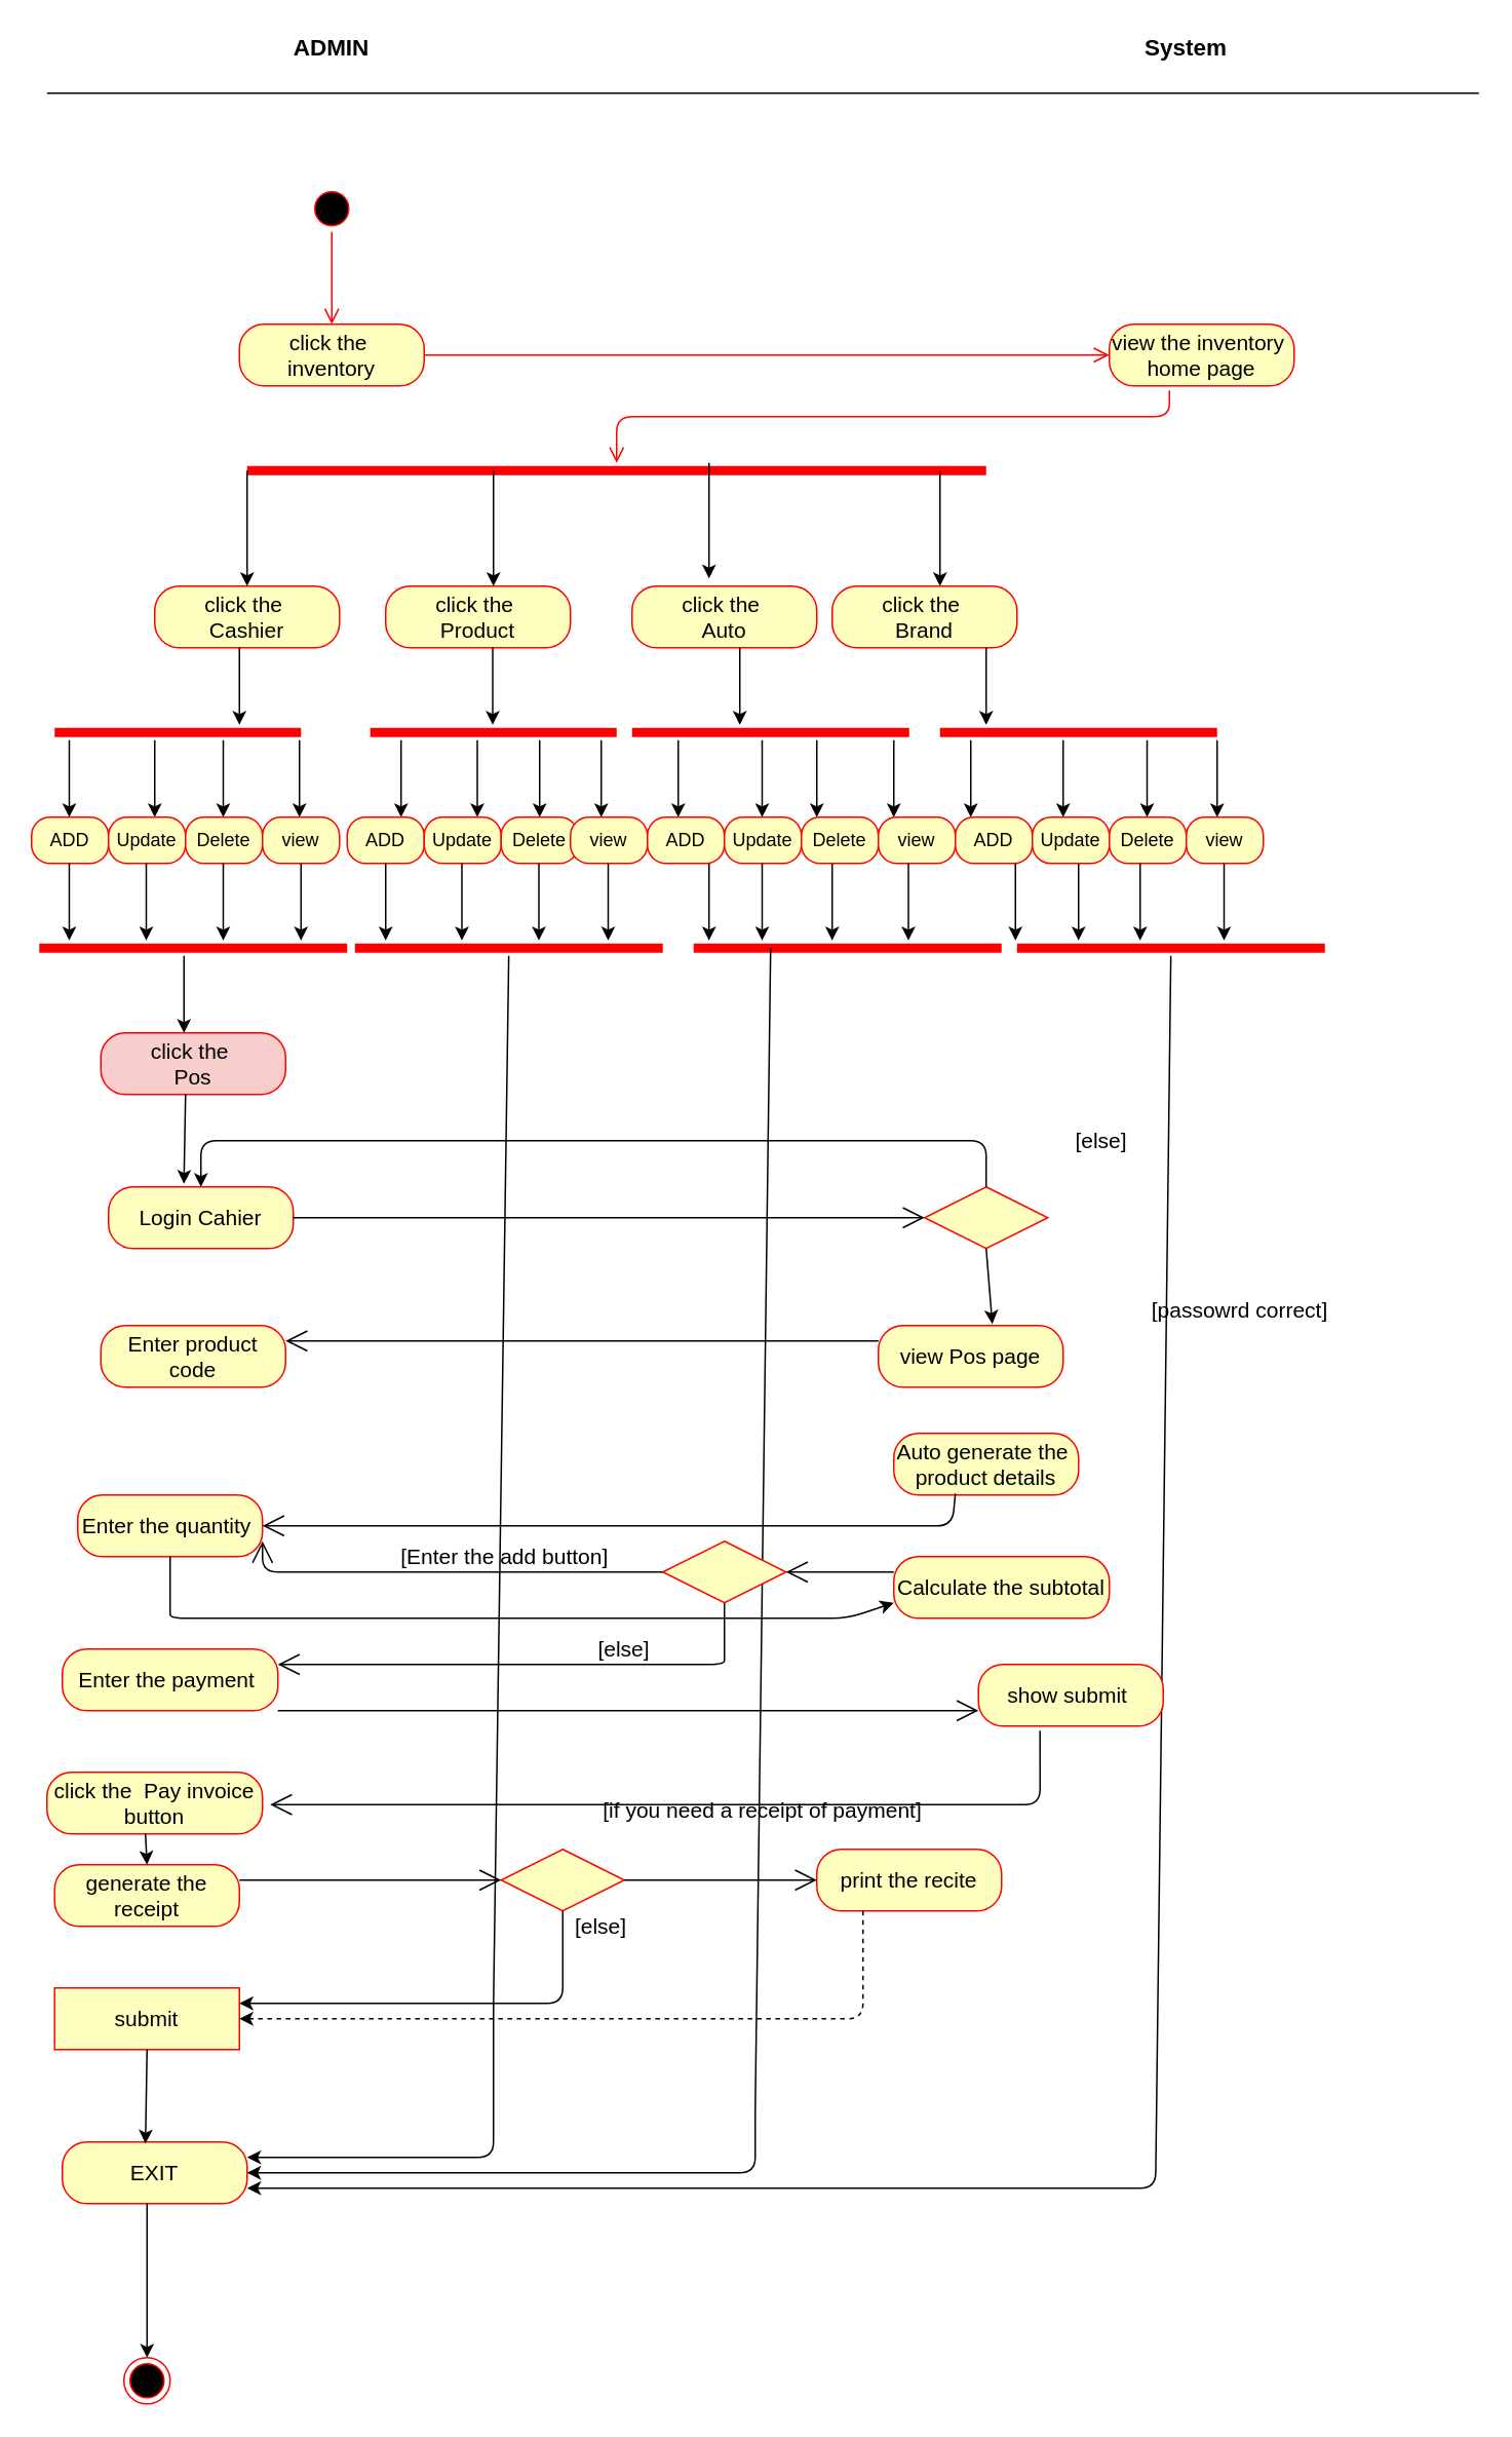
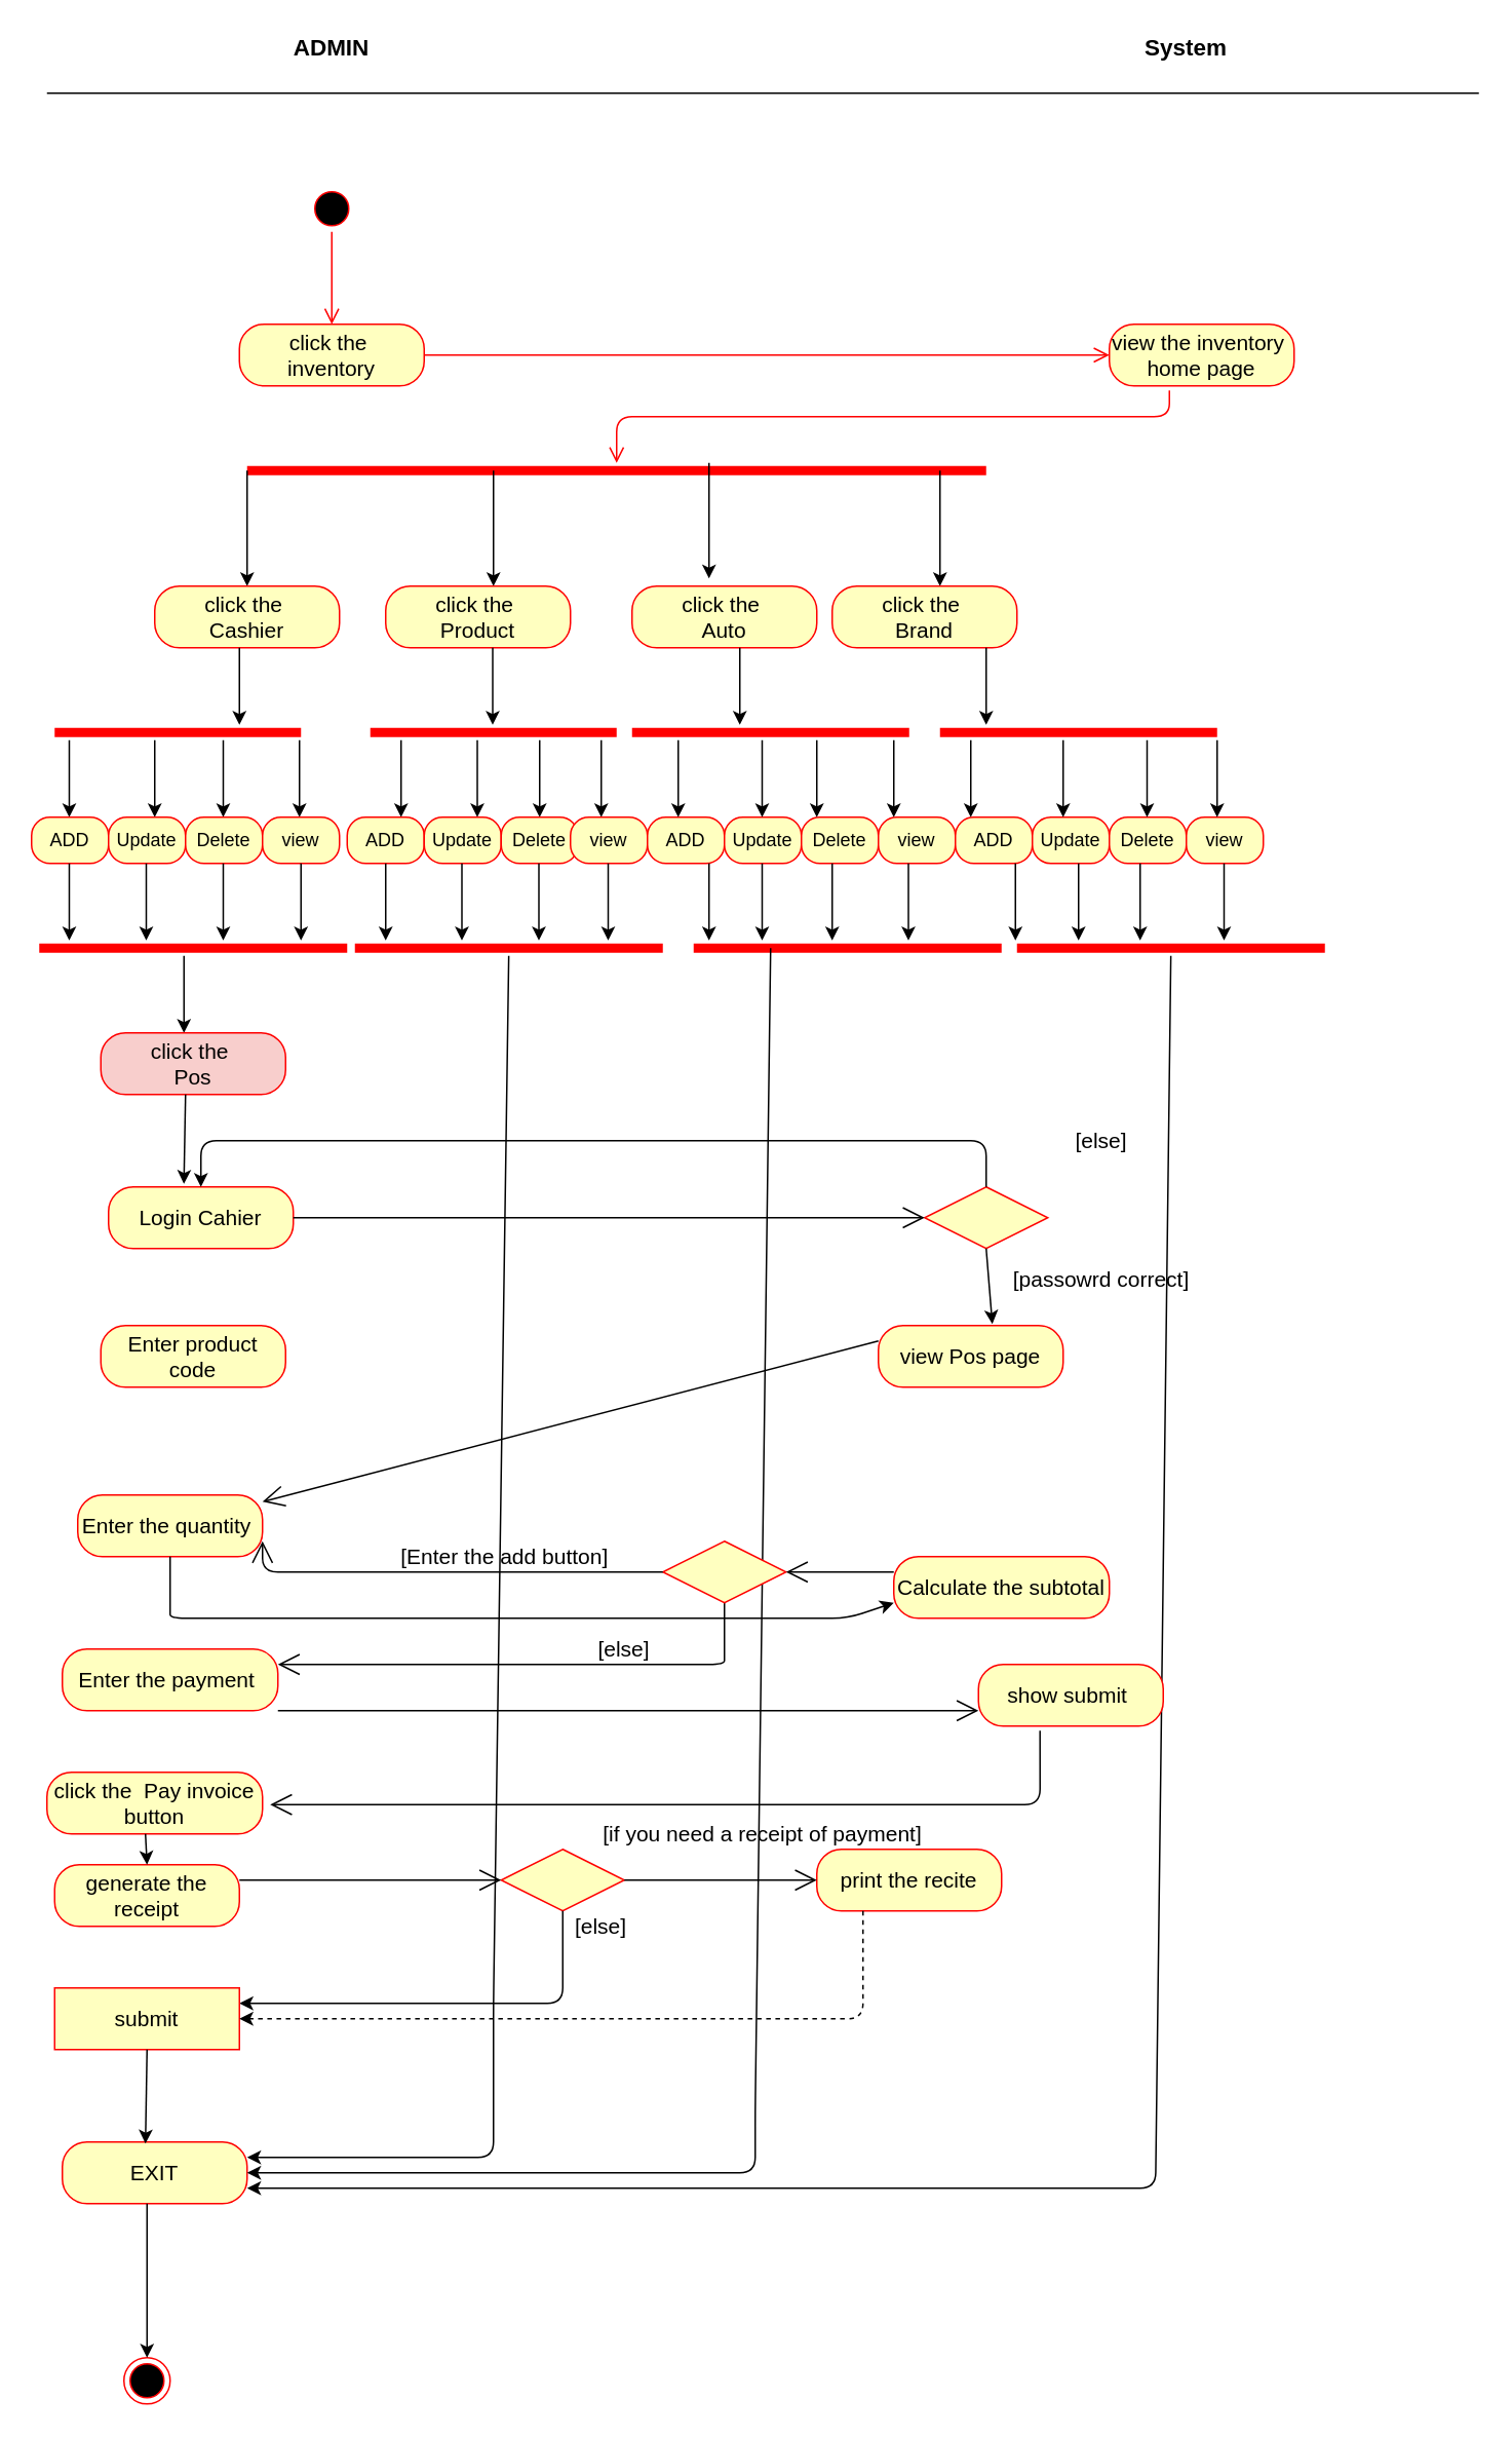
- <mxCell id="72" value="[passowrd correct]" style="text;html=1;strokeColor=none;fillColor=none;align=center;verticalAlign=middle;whiteSpace=wrap;rounded=0;fontSize=14;" vertex="1" parent="1"><mxGeometry x="740" y="840" width="130" height="20" as="geometry" /></mxCell>
+ <mxCell id="72" value="[passowrd correct]" style="text;html=1;strokeColor=none;fillColor=none;align=center;verticalAlign=middle;whiteSpace=wrap;rounded=0;fontSize=14;" vertex="1" parent="1"><mxGeometry x="650" y="820" width="130" height="20" as="geometry" /></mxCell>
- <mxCell id="114" value="" style="endArrow=open;endFill=1;endSize=12;html=1;fontSize=14;entryX=1;entryY=0.25;entryDx=0;entryDy=0;exitX=0;exitY=0.25;exitDx=0;exitDy=0;" edge="1" parent="1" source="71" target="74"><mxGeometry width="160" relative="1" as="geometry"><mxPoint x="200" y="800" as="sourcePoint" /><mxPoint x="610" y="800" as="targetPoint" /></mxGeometry></mxCell>
+ <mxCell id="114" value="" style="endArrow=open;endFill=1;endSize=12;html=1;fontSize=14;exitX=0;exitY=0.25;exitDx=0;exitDy=0;" edge="1" parent="1" source="71" target="76"><mxGeometry width="160" relative="1" as="geometry"><mxPoint x="200" y="800" as="sourcePoint" /><mxPoint x="610" y="800" as="targetPoint" /></mxGeometry></mxCell>
- <mxCell id="75" value="Auto generate the&amp;nbsp;&lt;br&gt;product details" style="rounded=1;whiteSpace=wrap;html=1;arcSize=40;fontColor=#000000;fillColor=#ffffc0;strokeColor=#ff0000;fontSize=14;" vertex="1" parent="1"><mxGeometry x="580" y="930" width="120" height="40" as="geometry" /></mxCell>
- <mxCell id="110" value="" style="endArrow=open;endFill=1;endSize=12;html=1;fontSize=14;entryX=1;entryY=0.5;entryDx=0;entryDy=0;exitX=0.333;exitY=0.975;exitDx=0;exitDy=0;exitPerimeter=0;" edge="1" parent="1" source="75" target="76"><mxGeometry width="160" relative="1" as="geometry"><mxPoint x="168" y="1000" as="sourcePoint" /><mxPoint x="580" y="1032" as="targetPoint" /><Array as="points"><mxPoint x="618" y="990" /><mxPoint x="590" y="990" /><mxPoint x="570" y="990" /><mxPoint x="550" y="990" /></Array></mxGeometry></mxCell>
- <mxCell id="112" value="[if you need a receipt of payment]" style="text;html=1;strokeColor=none;fillColor=none;align=center;verticalAlign=middle;whiteSpace=wrap;rounded=0;fontSize=14;" vertex="1" parent="1"><mxGeometry x="365" y="1165" width="260" height="20" as="geometry" /></mxCell>
+ <mxCell id="112" value="[if you need a receipt of payment]" style="text;html=1;strokeColor=none;fillColor=none;align=center;verticalAlign=middle;whiteSpace=wrap;rounded=0;fontSize=14;" vertex="1" parent="1"><mxGeometry x="365" y="1180" width="260" height="20" as="geometry" /></mxCell>
